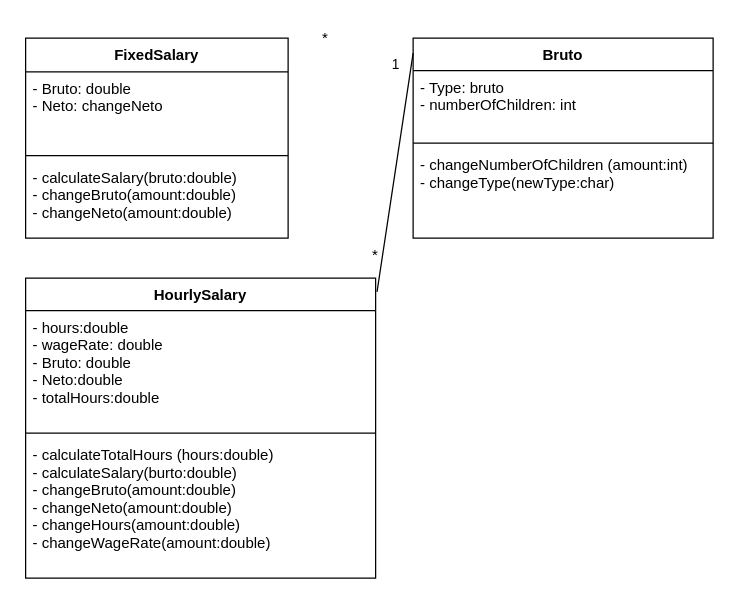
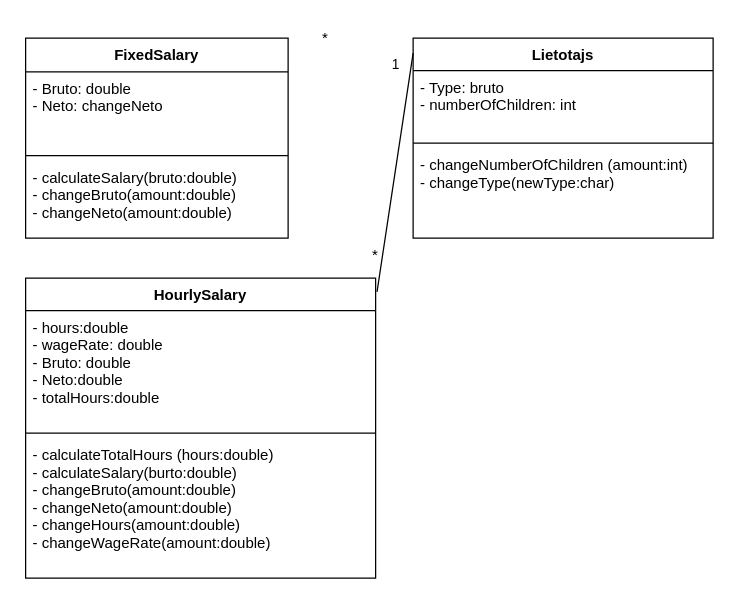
- <mxCell id="6" value="Bruto" style="swimlane;fontStyle=1;align=center;verticalAlign=top;childLayout=stackLayout;horizontal=1;startSize=26;horizontalStack=0;resizeParent=1;resizeParentMax=0;resizeLast=0;collapsible=1;marginBottom=0;" vertex="1" parent="1"><mxGeometry x="330" y="30" width="240" height="160" as="geometry" /></mxCell>
+ <mxCell id="6" value="Lietotajs" style="swimlane;fontStyle=1;align=center;verticalAlign=top;childLayout=stackLayout;horizontal=1;startSize=26;horizontalStack=0;resizeParent=1;resizeParentMax=0;resizeLast=0;collapsible=1;marginBottom=0;" vertex="1" parent="1"><mxGeometry x="330" y="30" width="240" height="160" as="geometry" /></mxCell>
